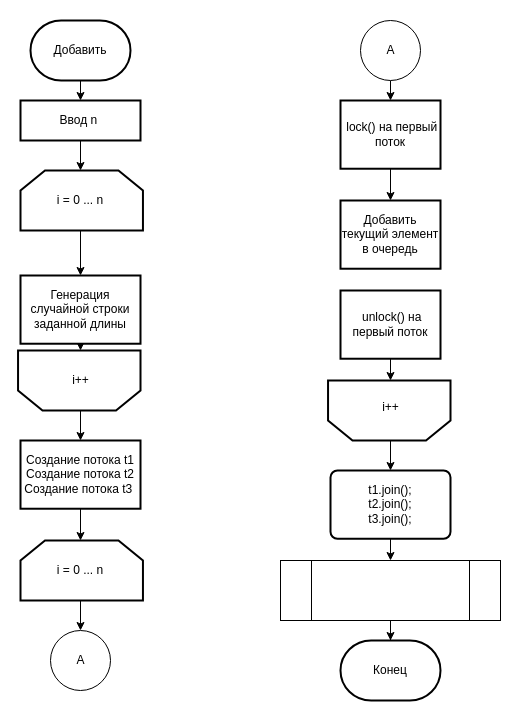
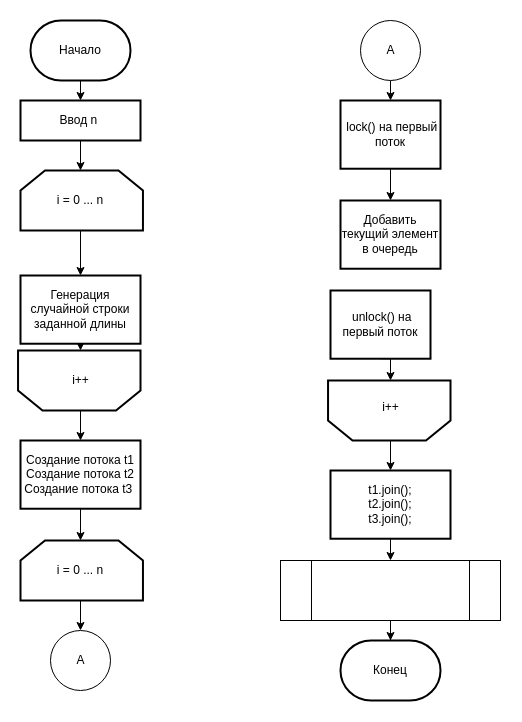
- <mxCell id="31" value="Добавить" style="strokeWidth=2;html=1;shape=mxgraph.flowchart.terminator;whiteSpace=wrap;rounded=0;" vertex="1" parent="1"><mxGeometry x="30" y="20" width="100" height="60" as="geometry" /></mxCell>
+ <mxCell id="31" value="Начало" style="strokeWidth=2;html=1;shape=mxgraph.flowchart.terminator;whiteSpace=wrap;rounded=0;" vertex="1" parent="1"><mxGeometry x="30" y="20" width="100" height="60" as="geometry" /></mxCell>
- <mxCell id="20" value="&amp;nbsp;unlock() на первый поток" style="rounded=0;whiteSpace=wrap;html=1;absoluteArcSize=1;arcSize=14;strokeWidth=2;" vertex="1" parent="1"><mxGeometry x="340" y="290" width="100" height="68.23" as="geometry" /></mxCell>
+ <mxCell id="20" value="&amp;nbsp;unlock() на первый поток" style="rounded=0;whiteSpace=wrap;html=1;absoluteArcSize=1;arcSize=14;strokeWidth=2;" vertex="1" parent="1"><mxGeometry x="330" y="290" width="100" height="68.23" as="geometry" /></mxCell>
- <mxCell id="25" value="t1.join();&lt;br&gt;t2.join();&lt;br&gt;t3.join();" style="whiteSpace=wrap;html=1;absoluteArcSize=1;arcSize=14;strokeWidth=2;rounded=1;" vertex="1" parent="1"><mxGeometry x="330" y="470" width="120" height="68.23" as="geometry" /></mxCell>
+ <mxCell id="25" value="t1.join();&lt;br&gt;t2.join();&lt;br&gt;t3.join();" style="rounded=0;whiteSpace=wrap;html=1;absoluteArcSize=1;arcSize=14;strokeWidth=2;" vertex="1" parent="1"><mxGeometry x="330" y="470" width="120" height="68.23" as="geometry" /></mxCell>
